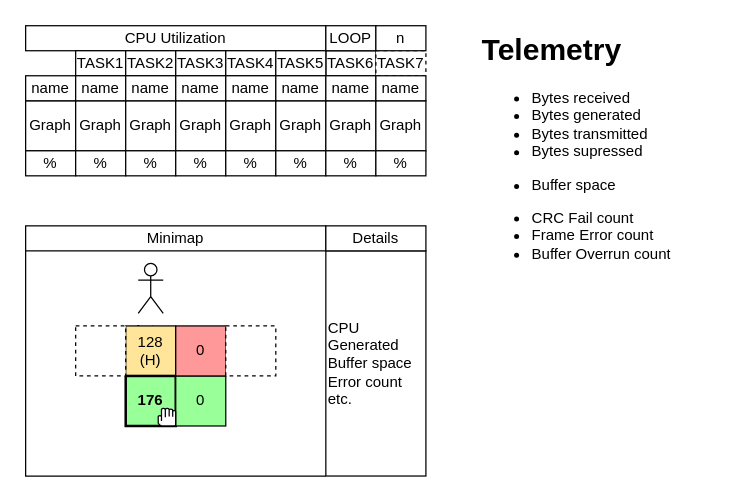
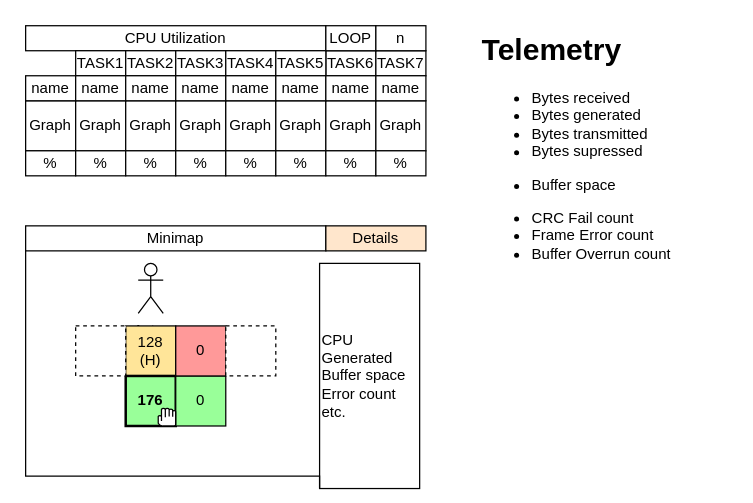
- <mxCell id="8" value="TASK7" style="rounded=0;whiteSpace=wrap;html=1;dashed=1;" vertex="1" parent="1"><mxGeometry x="300" y="40" width="40" height="20" as="geometry" /></mxCell>
+ <mxCell id="8" value="TASK7" style="rounded=0;whiteSpace=wrap;html=1;" vertex="1" parent="1"><mxGeometry x="300" y="40" width="40" height="20" as="geometry" /></mxCell>
- <mxCell id="46" value="Details" style="rounded=0;whiteSpace=wrap;html=1;" vertex="1" parent="1"><mxGeometry x="260" y="180" width="80" height="20" as="geometry" /></mxCell>
+ <mxCell id="46" value="Details" style="rounded=0;whiteSpace=wrap;html=1;fillColor=#ffe6cc;" vertex="1" parent="1"><mxGeometry x="260" y="180" width="80" height="20" as="geometry" /></mxCell>
- <mxCell id="45" value="&lt;span&gt;CPU&lt;/span&gt;&lt;br&gt;&lt;span&gt;Generated&lt;br&gt;Buffer space&lt;br&gt;Error count&lt;br&gt;etc.&lt;br&gt;&lt;/span&gt;" style="rounded=0;whiteSpace=wrap;html=1;fillColor=#FFFFFF;align=left;" vertex="1" parent="1"><mxGeometry x="260" y="200" width="80" height="180" as="geometry" /></mxCell>
+ <mxCell id="45" value="&lt;span&gt;CPU&lt;/span&gt;&lt;br&gt;&lt;span&gt;Generated&lt;br&gt;Buffer space&lt;br&gt;Error count&lt;br&gt;etc.&lt;br&gt;&lt;/span&gt;" style="rounded=0;whiteSpace=wrap;html=1;fillColor=#FFFFFF;align=left;" vertex="1" parent="1"><mxGeometry x="255" y="210" width="80" height="180" as="geometry" /></mxCell>
